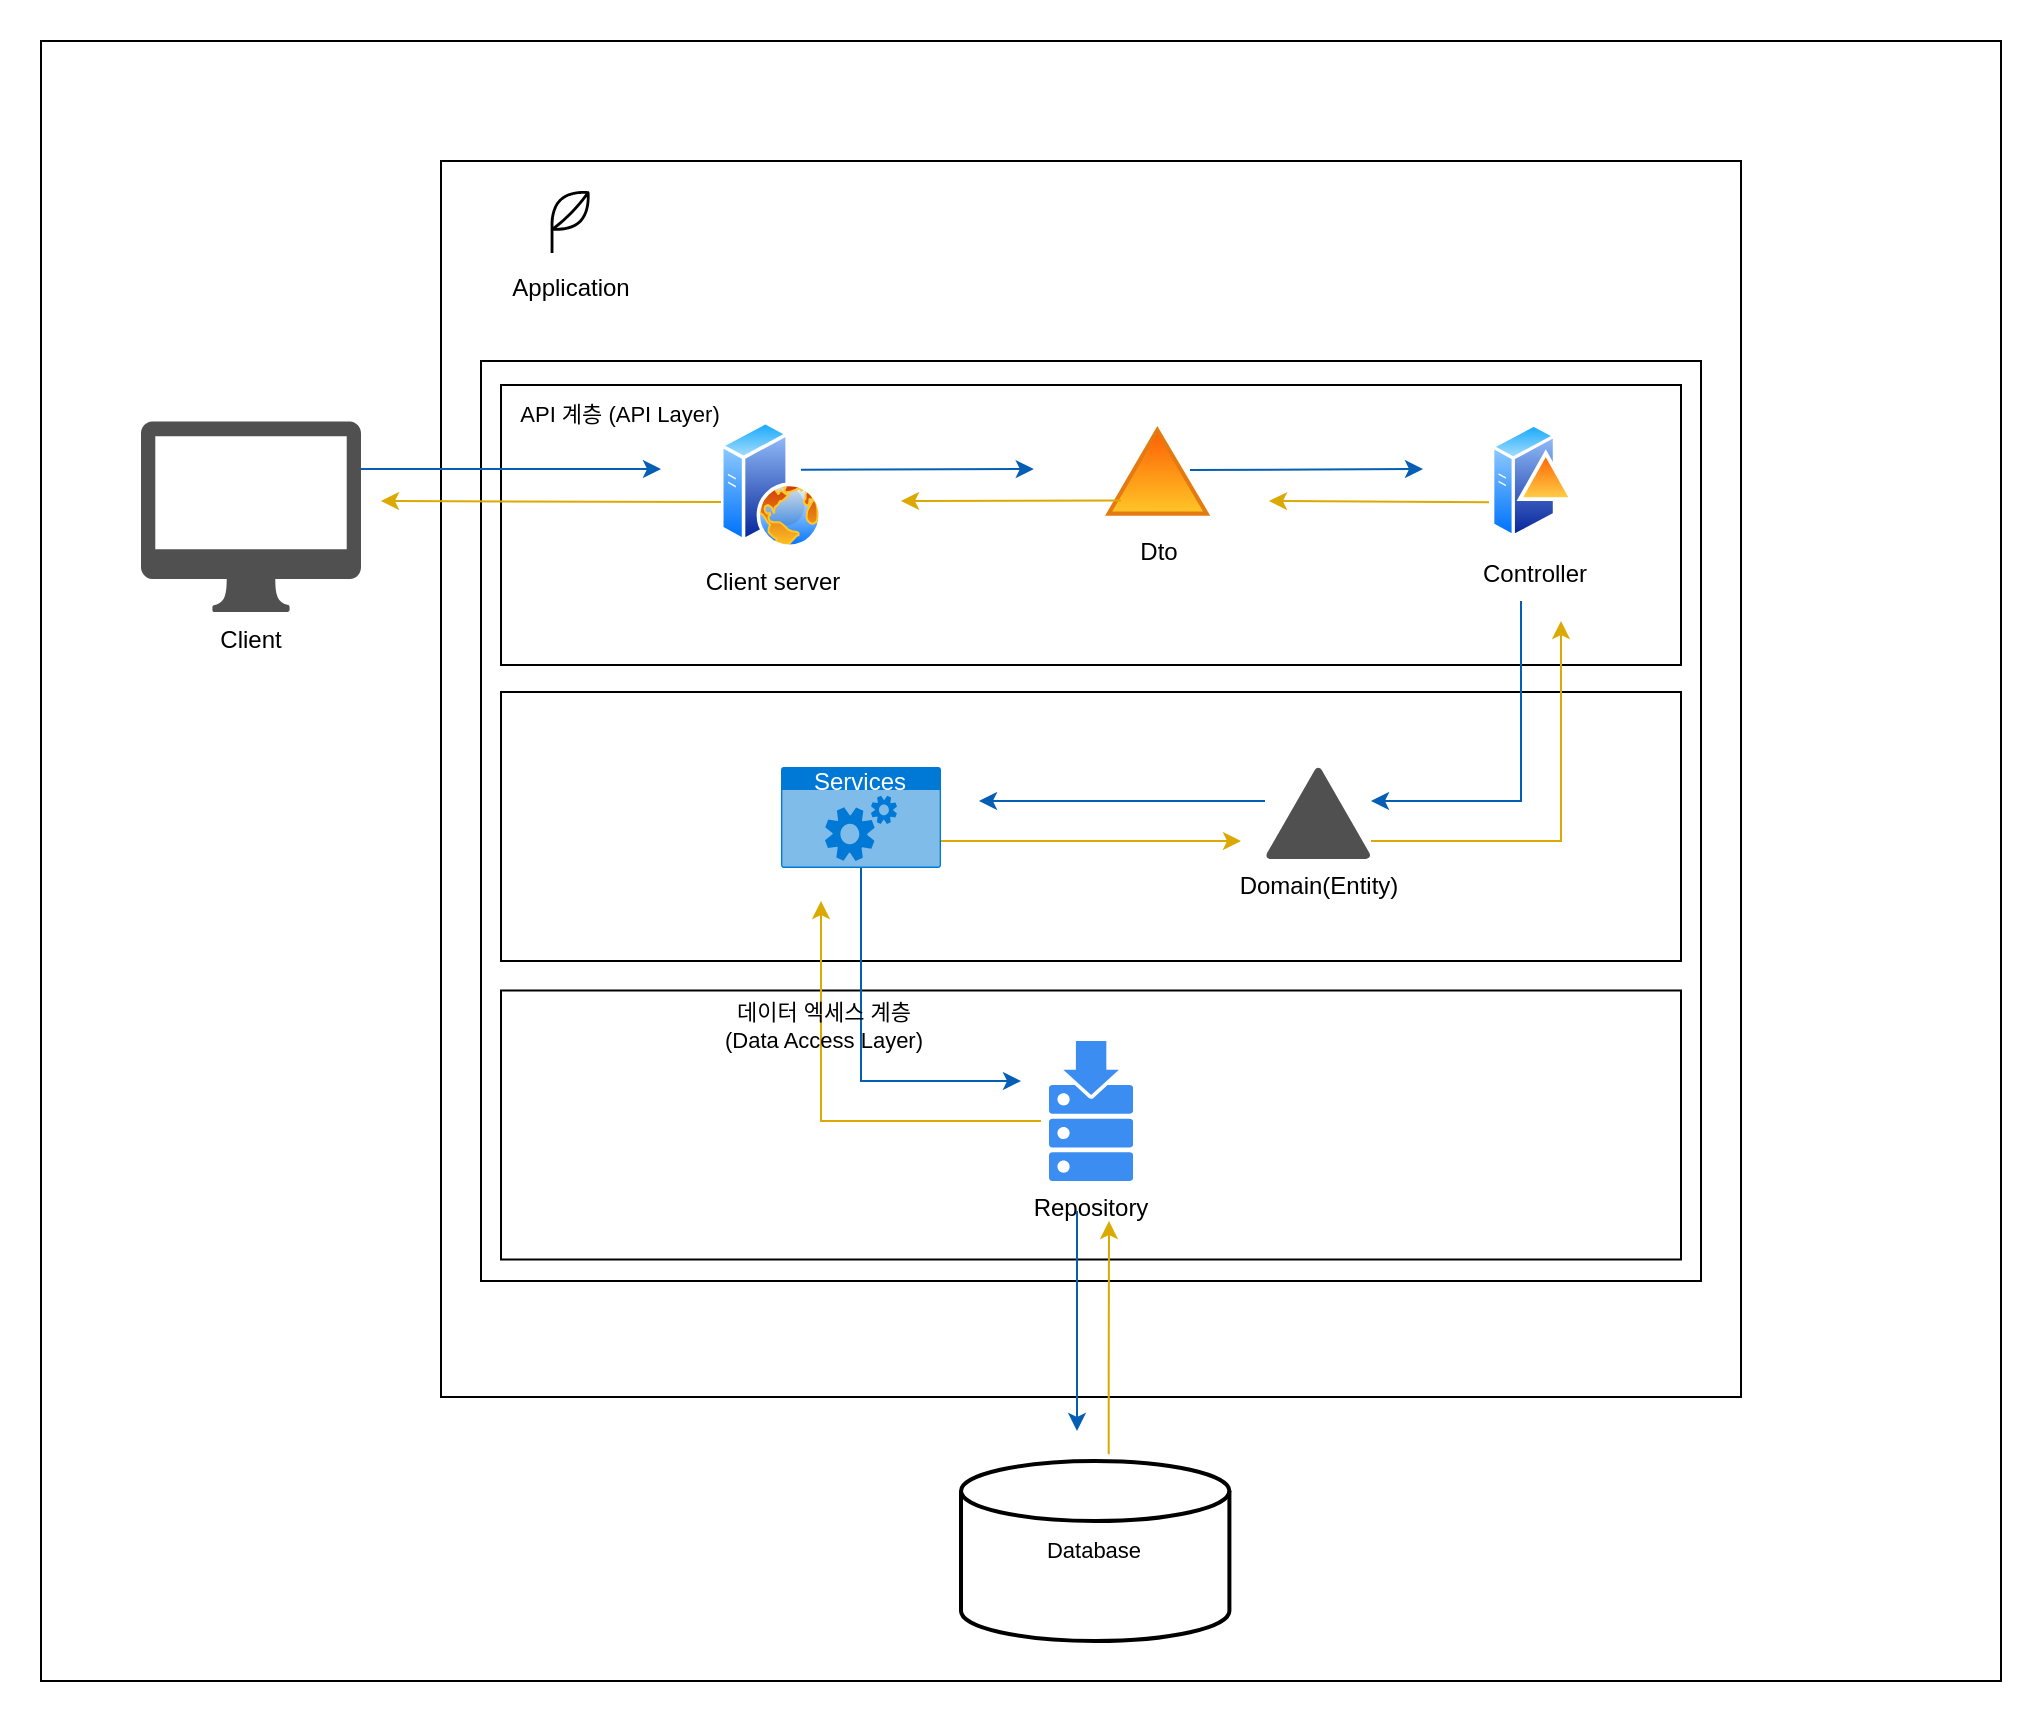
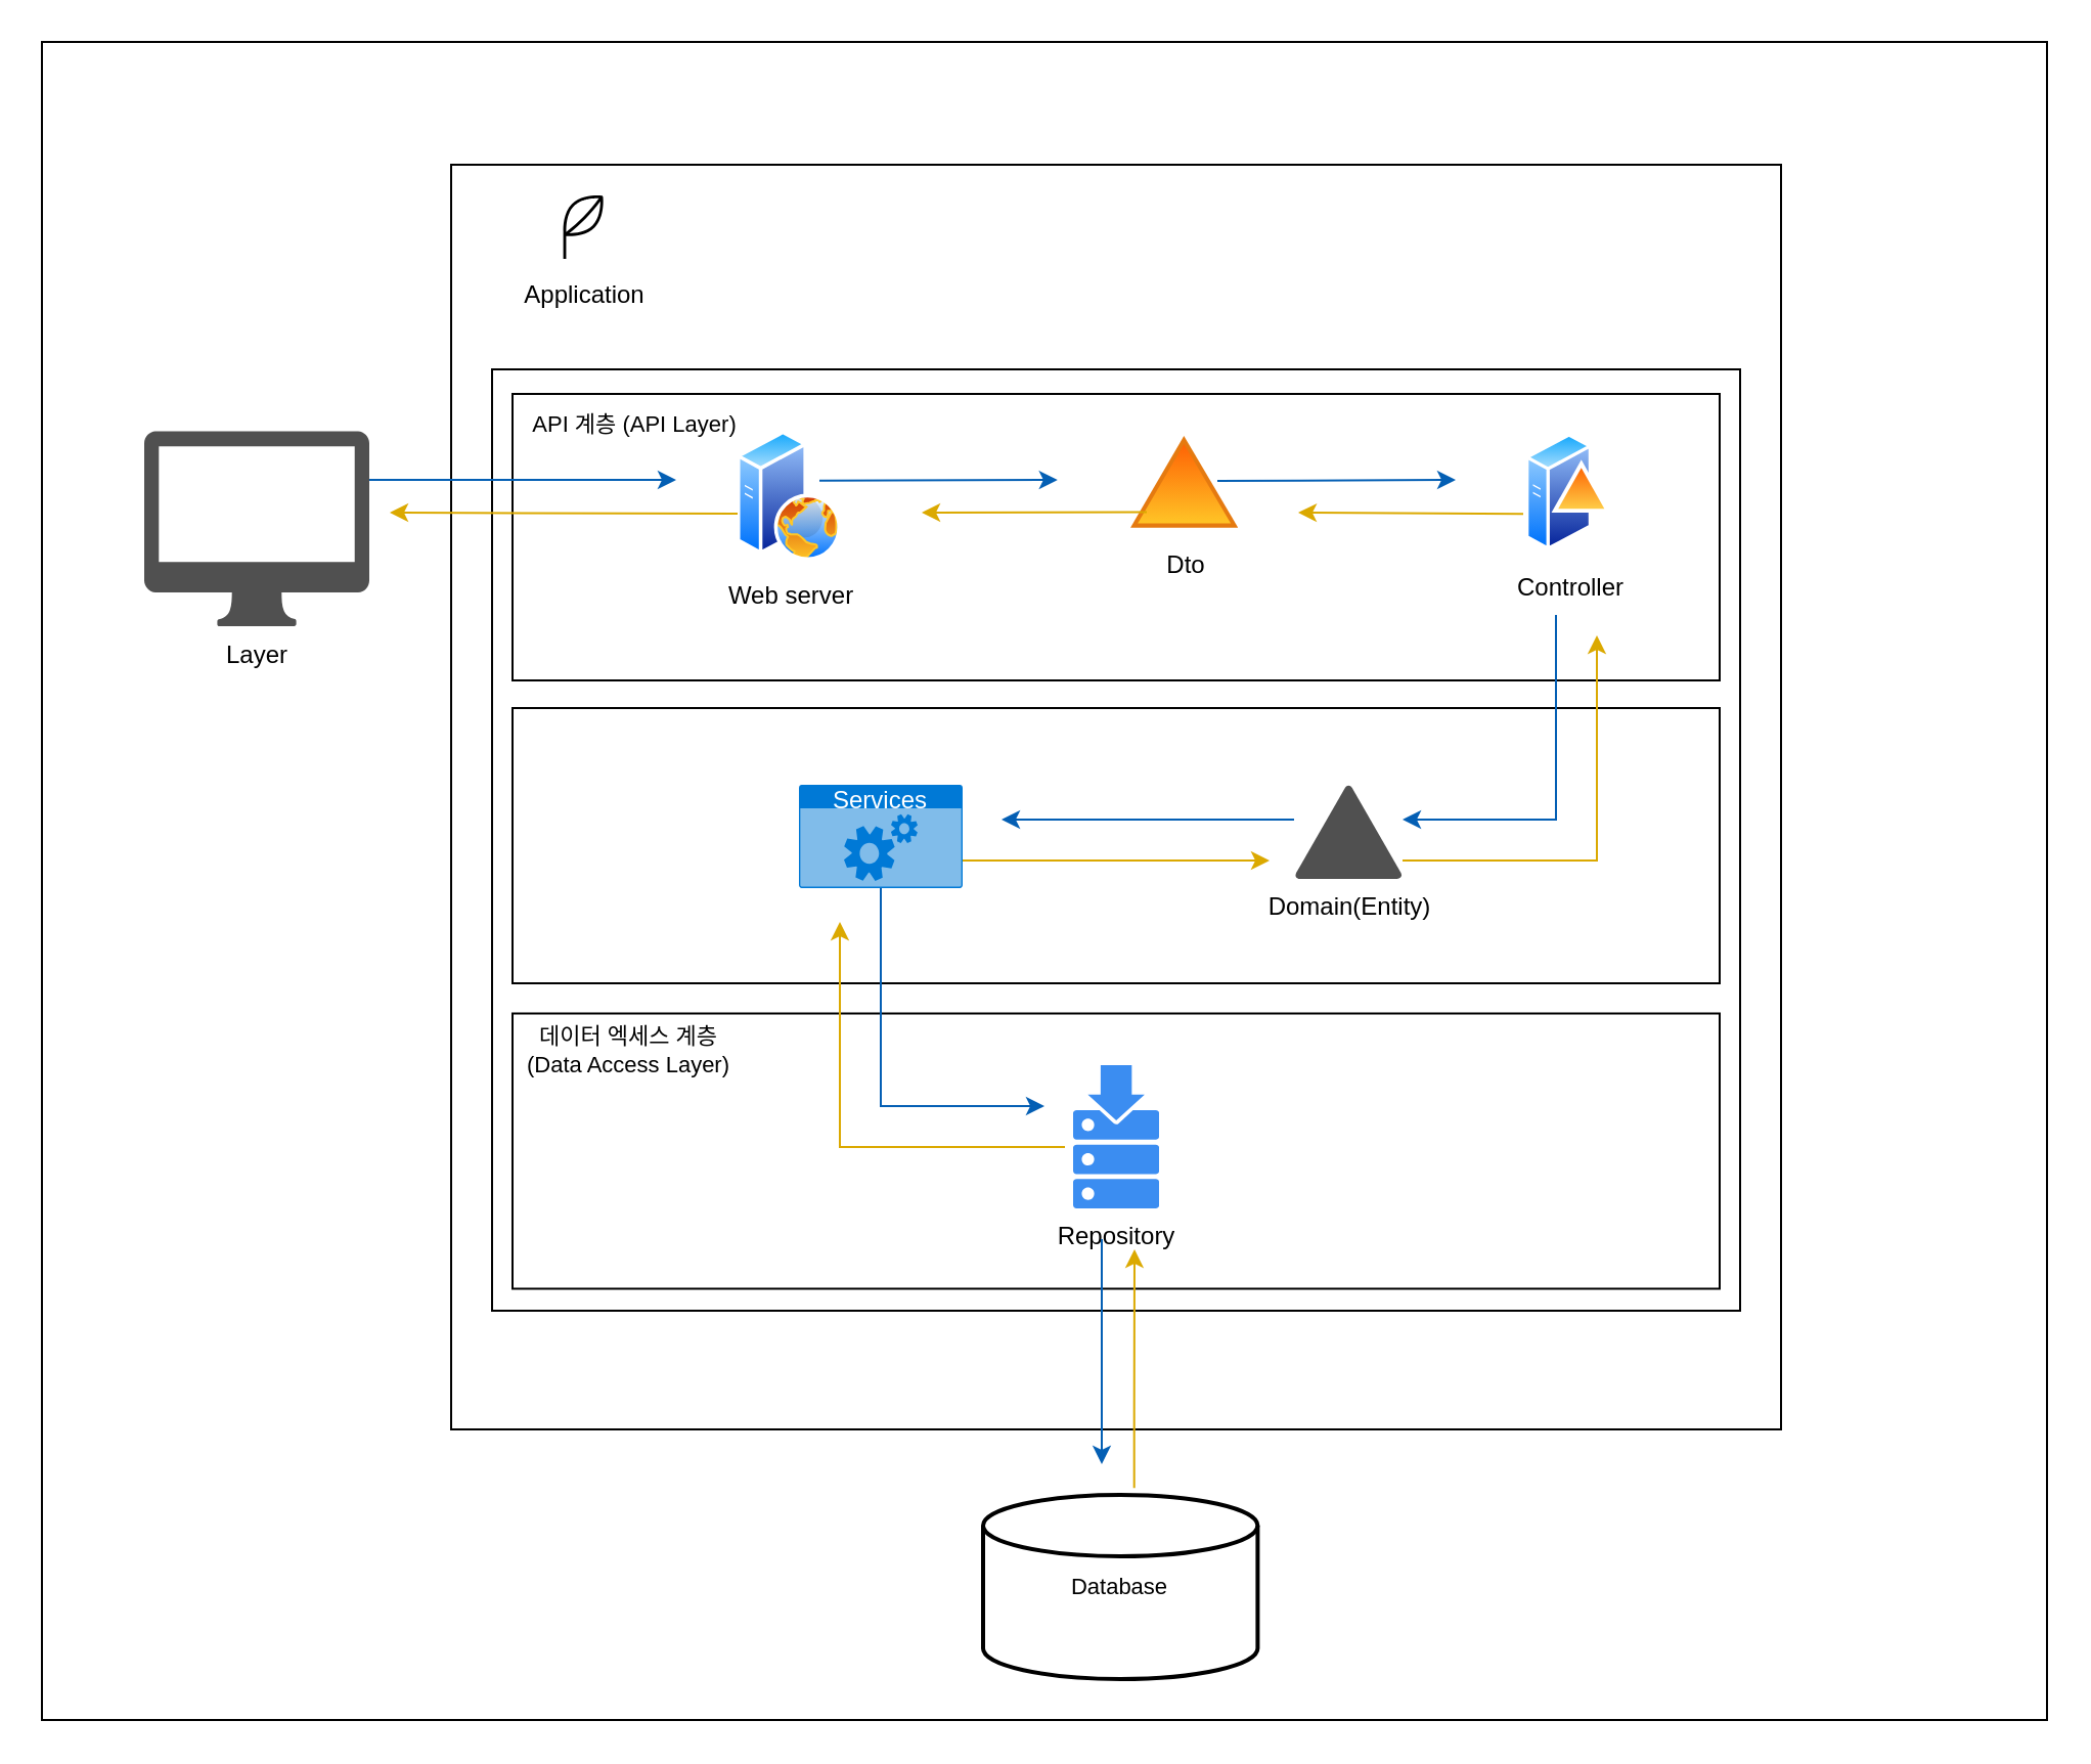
- <mxCell id="14" value="Client server" style="image;aspect=fixed;perimeter=ellipsePerimeter;html=1;align=center;shadow=0;dashed=0;spacingTop=3;image=img/lib/active_directory/web_server.svg;" parent="1" vertex="1"><mxGeometry x="360" y="210.25" width="51" height="63.75" as="geometry" /></mxCell>
+ <mxCell id="14" value="Web server" style="image;aspect=fixed;perimeter=ellipsePerimeter;html=1;align=center;shadow=0;dashed=0;spacingTop=3;image=img/lib/active_directory/web_server.svg;" parent="1" vertex="1"><mxGeometry x="360" y="210.25" width="51" height="63.75" as="geometry" /></mxCell>
- <mxCell id="8" value="Client" style="sketch=0;pointerEvents=1;shadow=0;dashed=0;html=1;strokeColor=none;fillColor=#505050;labelPosition=center;verticalLabelPosition=bottom;verticalAlign=top;outlineConnect=0;align=center;shape=mxgraph.office.devices.mac_client;" parent="1" vertex="1"><mxGeometry x="70" y="210.25" width="110" height="95.25" as="geometry" /></mxCell>
+ <mxCell id="8" value="Layer" style="sketch=0;pointerEvents=1;shadow=0;dashed=0;html=1;strokeColor=none;fillColor=#505050;labelPosition=center;verticalLabelPosition=bottom;verticalAlign=top;outlineConnect=0;align=center;shape=mxgraph.office.devices.mac_client;" parent="1" vertex="1"><mxGeometry x="70" y="210.25" width="110" height="95.25" as="geometry" /></mxCell>
- <mxCell id="32" value="데이터 엑세스 계층 (Data Access Layer)" style="text;strokeColor=none;align=center;fillColor=none;html=1;verticalAlign=middle;whiteSpace=wrap;rounded=0;fontSize=11;fontFamily=Helvetica;fontColor=default;" vertex="1" parent="1"><mxGeometry x="357" y="497.75" width="110" height="30" as="geometry" /></mxCell>
+ <mxCell id="32" value="데이터 엑세스 계층 (Data Access Layer)" style="text;strokeColor=none;align=center;fillColor=none;html=1;verticalAlign=middle;whiteSpace=wrap;rounded=0;fontSize=11;fontFamily=Helvetica;fontColor=default;" vertex="1" parent="1"><mxGeometry x="252" y="497.75" width="110" height="30" as="geometry" /></mxCell>
